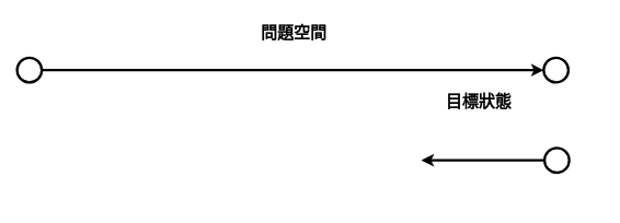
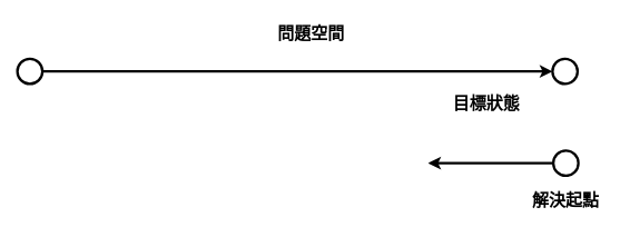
- <mxCell id="10" value="&lt;span style=&quot;font-size: 20px&quot;&gt;&lt;b&gt;問題空間&lt;/b&gt;&lt;/span&gt;" style="text;whiteSpace=wrap;html=1;align=center;" vertex="1" parent="1"><mxGeometry x="302" y="20" width="110" height="30" as="geometry" /></mxCell>
+ <mxCell id="10" value="&lt;span style=&quot;font-size: 20px&quot;&gt;&lt;b&gt;問題空間&lt;/b&gt;&lt;/span&gt;" style="text;whiteSpace=wrap;html=1;align=center;" vertex="1" parent="1"><mxGeometry x="317" y="20" width="110" height="30" as="geometry" /></mxCell>
+ <mxCell id="8" value="&lt;span style=&quot;font-size: 20px ; font-weight: 700&quot;&gt;解決起點&lt;/span&gt;" style="text;whiteSpace=wrap;html=1;align=center;" vertex="1" parent="1"><mxGeometry x="622" y="220" width="110" height="30" as="geometry" /></mxCell>
